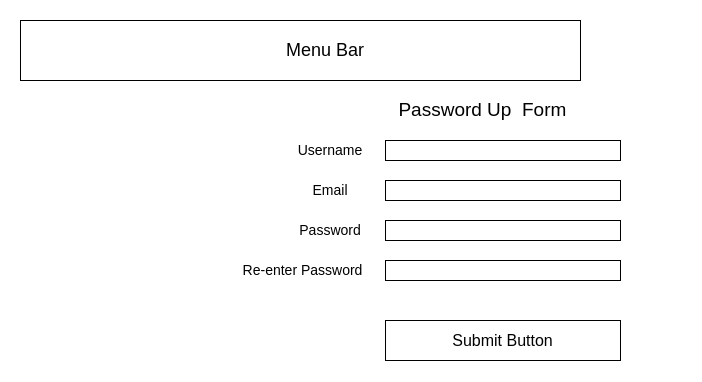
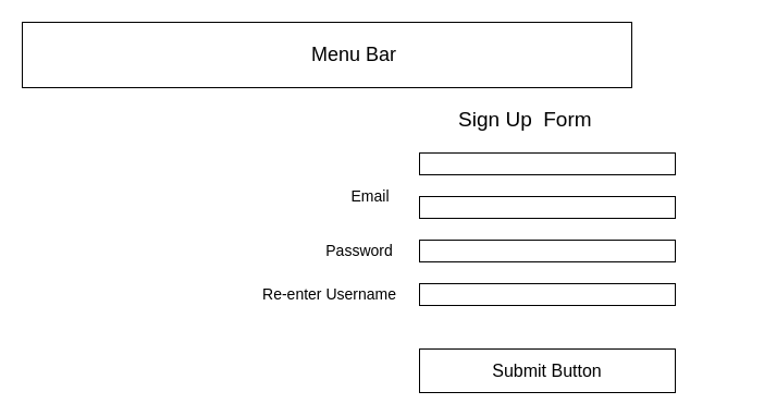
- <mxCell id="3" value="&lt;font style=&quot;font-size: 19px&quot;&gt;Password Up&amp;nbsp; Form&amp;nbsp;&lt;/font&gt;" style="text;html=1;strokeColor=none;fillColor=none;align=center;verticalAlign=middle;whiteSpace=wrap;rounded=0;" parent="1" vertex="1"><mxGeometry x="290" y="100" width="390" height="20" as="geometry" /></mxCell>
+ <mxCell id="3" value="&lt;font style=&quot;font-size: 19px&quot;&gt;Sign Up&amp;nbsp; Form&amp;nbsp;&lt;/font&gt;" style="text;html=1;strokeColor=none;fillColor=none;align=center;verticalAlign=middle;whiteSpace=wrap;rounded=0;" parent="1" vertex="1"><mxGeometry x="290" y="100" width="390" height="20" as="geometry" /></mxCell>
- <mxCell id="4" value="&lt;font style=&quot;font-size: 14px&quot;&gt;Username&lt;/font&gt;" style="text;html=1;strokeColor=none;fillColor=none;align=center;verticalAlign=middle;whiteSpace=wrap;rounded=0;" parent="1" vertex="1"><mxGeometry x="310" y="140" width="40" height="20" as="geometry" /></mxCell>
- <mxCell id="11" value="&lt;font style=&quot;font-size: 14px&quot;&gt;Email&lt;/font&gt;" style="text;html=1;strokeColor=none;fillColor=none;align=center;verticalAlign=middle;whiteSpace=wrap;rounded=0;" parent="1" vertex="1"><mxGeometry x="300" y="180" width="60" height="20" as="geometry" /></mxCell>
+ <mxCell id="11" value="&lt;font style=&quot;font-size: 14px&quot;&gt;Email&lt;/font&gt;" style="text;html=1;strokeColor=none;fillColor=none;align=center;verticalAlign=middle;whiteSpace=wrap;rounded=0;" parent="1" vertex="1"><mxGeometry x="310" y="170" width="60" height="20" as="geometry" /></mxCell>
- <mxCell id="9" value="&lt;font style=&quot;font-size: 14px&quot;&gt;Re-enter Password&lt;/font&gt;" style="text;html=1;strokeColor=none;fillColor=none;align=center;verticalAlign=middle;whiteSpace=wrap;rounded=0;" parent="1" vertex="1"><mxGeometry x="230" y="260" width="145" height="20" as="geometry" /></mxCell>
+ <mxCell id="9" value="&lt;font style=&quot;font-size: 14px&quot;&gt;Re-enter Username&lt;/font&gt;" style="text;html=1;strokeColor=none;fillColor=none;align=center;verticalAlign=middle;whiteSpace=wrap;rounded=0;" parent="1" vertex="1"><mxGeometry x="230" y="260" width="145" height="20" as="geometry" /></mxCell>
